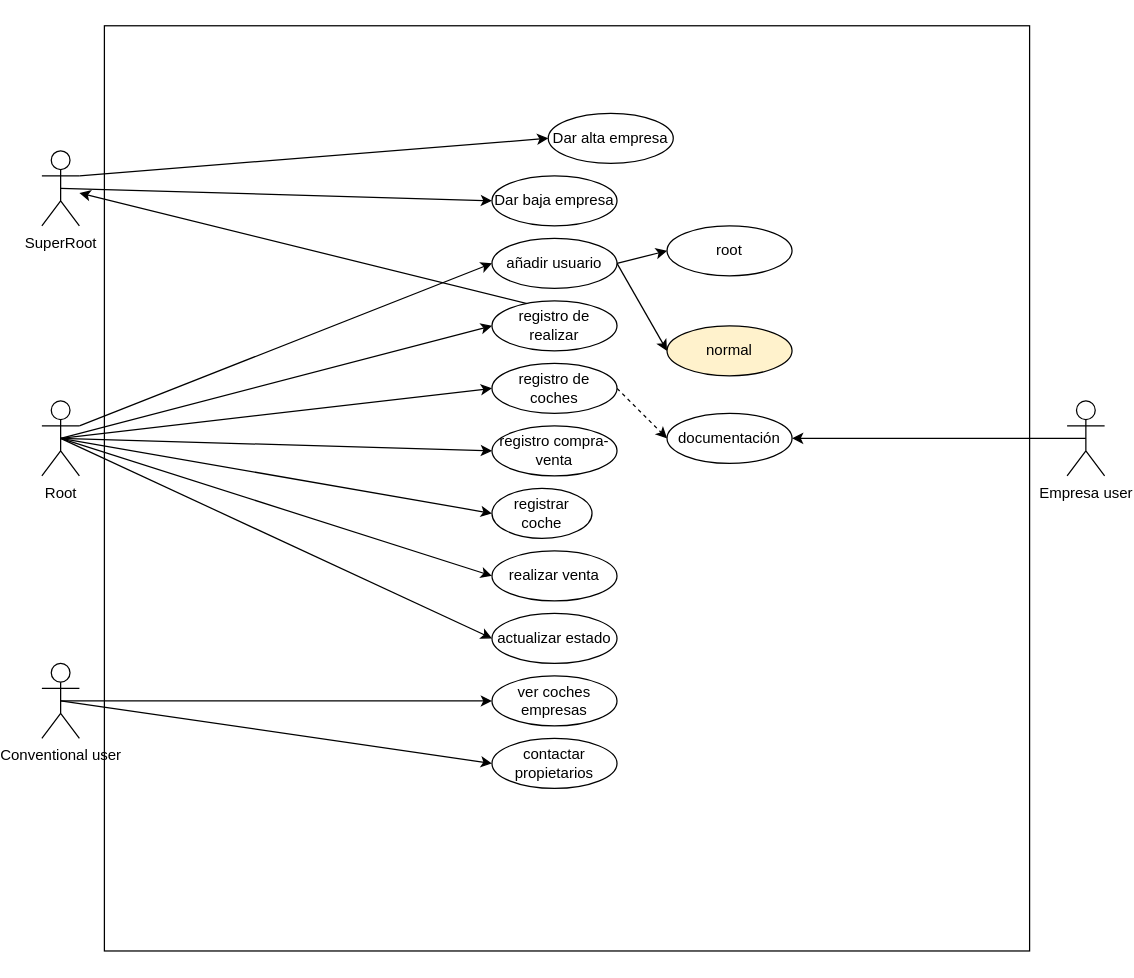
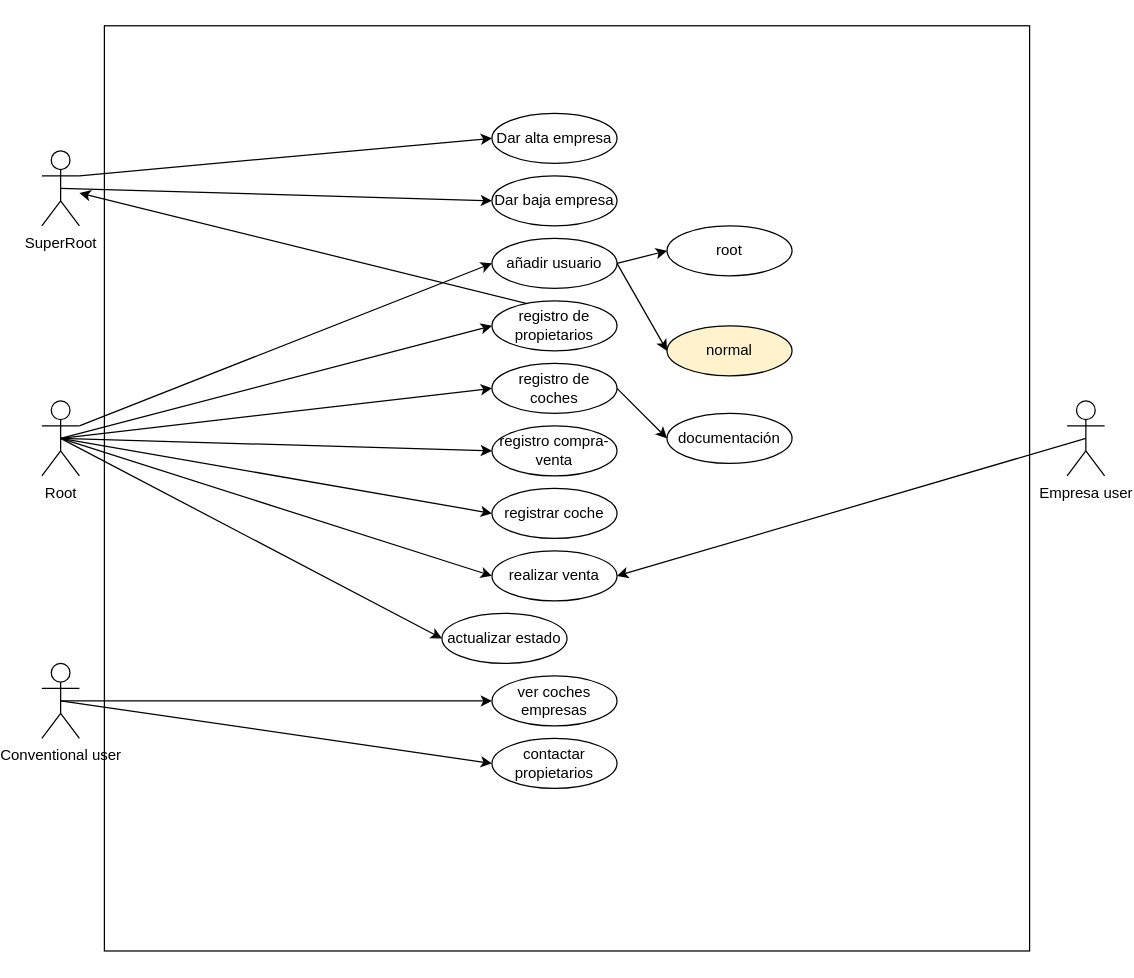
- <mxCell id="19" value="Dar alta empresa" style="ellipse;whiteSpace=wrap;html=1;align=center;" vertex="1" parent="1"><mxGeometry x="425" y="90" width="100" height="40" as="geometry" /></mxCell>
+ <mxCell id="19" value="Dar alta empresa" style="ellipse;whiteSpace=wrap;html=1;align=center;" vertex="1" parent="1"><mxGeometry x="380" y="90" width="100" height="40" as="geometry" /></mxCell>
- <mxCell id="27" value="registro de realizar" style="ellipse;whiteSpace=wrap;html=1;align=center;" vertex="1" parent="1"><mxGeometry x="380" y="240" width="100" height="40" as="geometry" /></mxCell>
+ <mxCell id="27" value="registro de propietarios" style="ellipse;whiteSpace=wrap;html=1;align=center;" vertex="1" parent="1"><mxGeometry x="380" y="240" width="100" height="40" as="geometry" /></mxCell>
- <mxCell id="29" style="edgeStyle=none;rounded=0;orthogonalLoop=1;jettySize=auto;html=1;exitX=1;exitY=0.5;exitDx=0;exitDy=0;entryX=0;entryY=0.5;entryDx=0;entryDy=0;dashed=1;" edge="1" parent="1" source="30" target="28"><mxGeometry relative="1" as="geometry" /></mxCell>
+ <mxCell id="29" style="edgeStyle=none;rounded=0;orthogonalLoop=1;jettySize=auto;html=1;exitX=1;exitY=0.5;exitDx=0;exitDy=0;entryX=0;entryY=0.5;entryDx=0;entryDy=0;" edge="1" parent="1" source="30" target="28"><mxGeometry relative="1" as="geometry" /></mxCell>
- <mxCell id="14" style="edgeStyle=none;rounded=0;orthogonalLoop=1;jettySize=auto;html=1;exitX=0.5;exitY=0.5;exitDx=0;exitDy=0;exitPerimeter=0;" edge="1" parent="1" source="15" target="28"><mxGeometry relative="1" as="geometry" /></mxCell>
+ <mxCell id="14" style="edgeStyle=none;rounded=0;orthogonalLoop=1;jettySize=auto;html=1;exitX=0.5;exitY=0.5;exitDx=0;exitDy=0;exitPerimeter=0;entryX=1;entryY=0.5;entryDx=0;entryDy=0;" edge="1" parent="1" source="15" target="33"><mxGeometry relative="1" as="geometry" /></mxCell>
- <mxCell id="32" value="registrar coche" style="ellipse;whiteSpace=wrap;html=1;align=center;" vertex="1" parent="1"><mxGeometry x="380" y="390" width="80" height="40" as="geometry" /></mxCell>
+ <mxCell id="32" value="registrar coche" style="ellipse;whiteSpace=wrap;html=1;align=center;" vertex="1" parent="1"><mxGeometry x="380" y="390" width="100" height="40" as="geometry" /></mxCell>
- <mxCell id="34" value="actualizar estado" style="ellipse;whiteSpace=wrap;html=1;align=center;" vertex="1" parent="1"><mxGeometry x="380" y="490" width="100" height="40" as="geometry" /></mxCell>
+ <mxCell id="34" value="actualizar estado" style="ellipse;whiteSpace=wrap;html=1;align=center;" vertex="1" parent="1"><mxGeometry x="340" y="490" width="100" height="40" as="geometry" /></mxCell>
